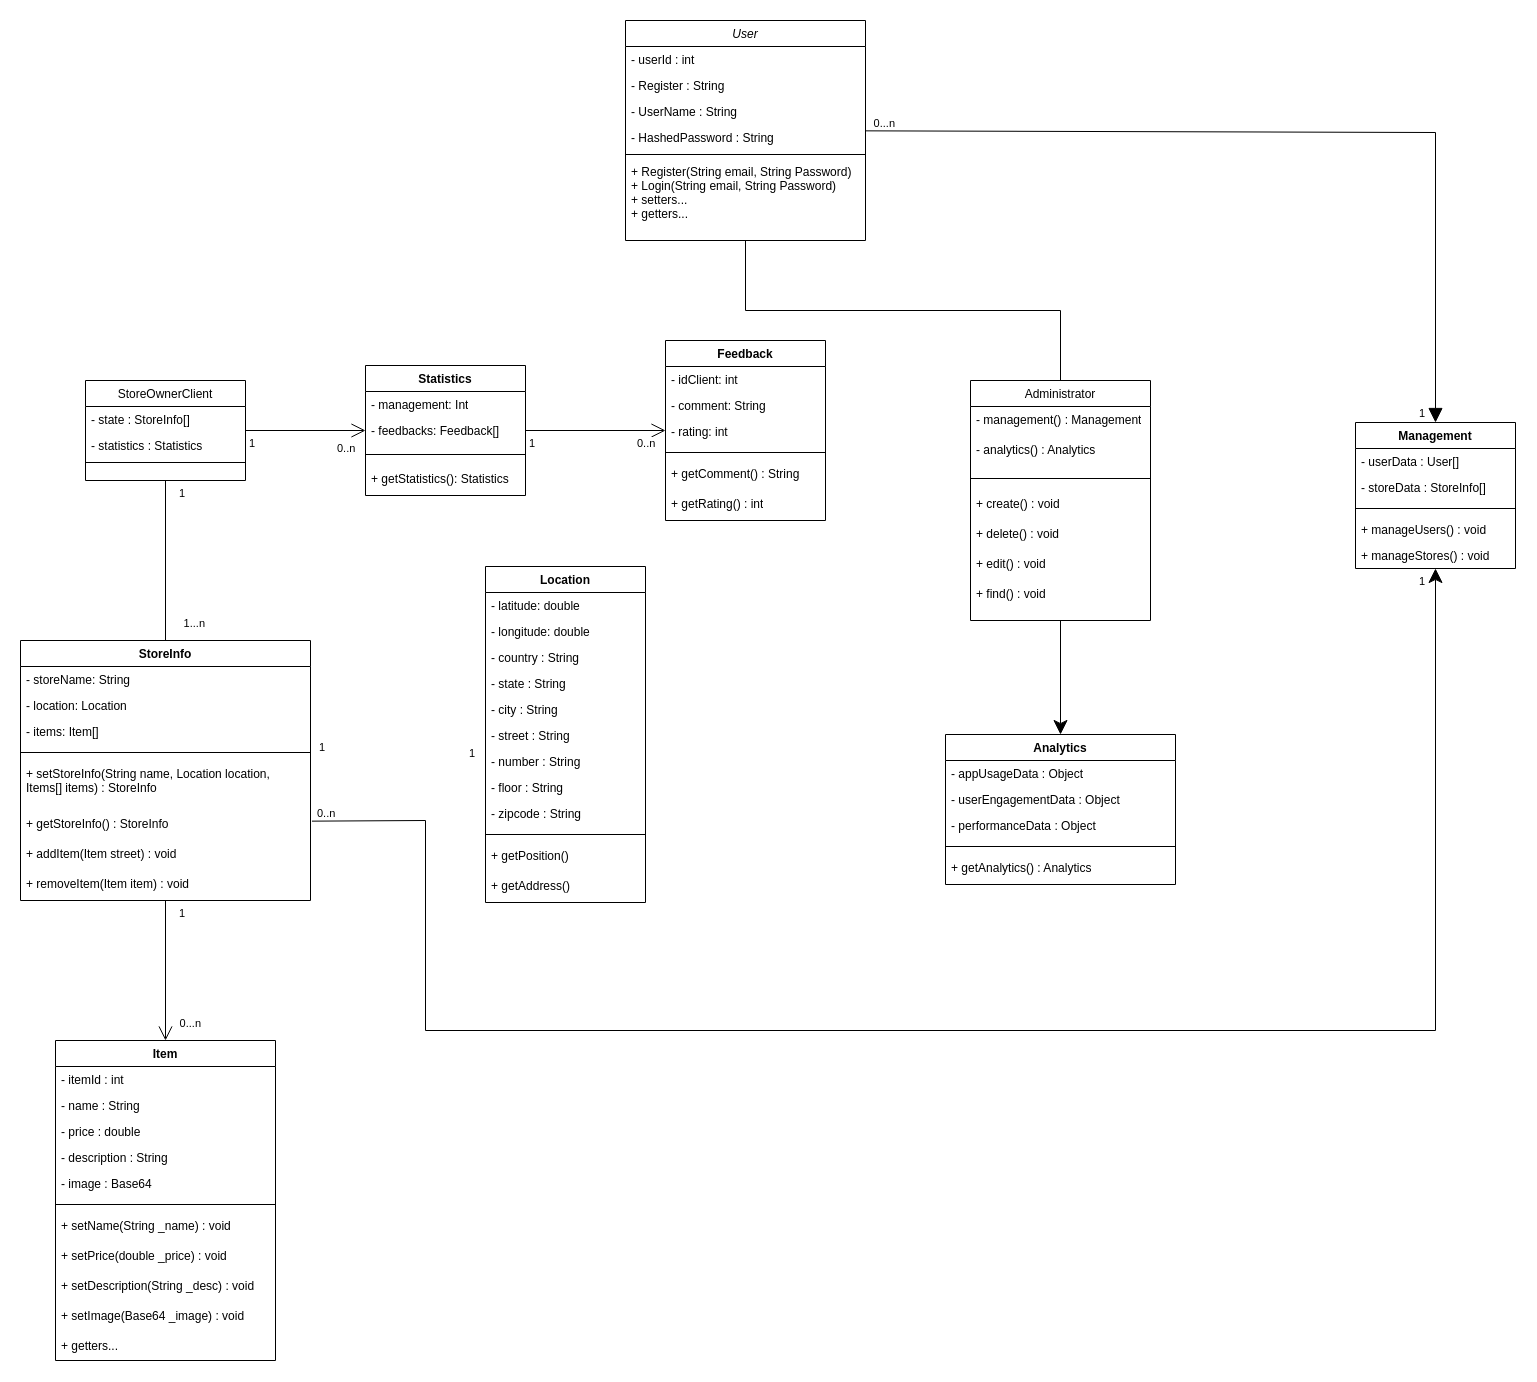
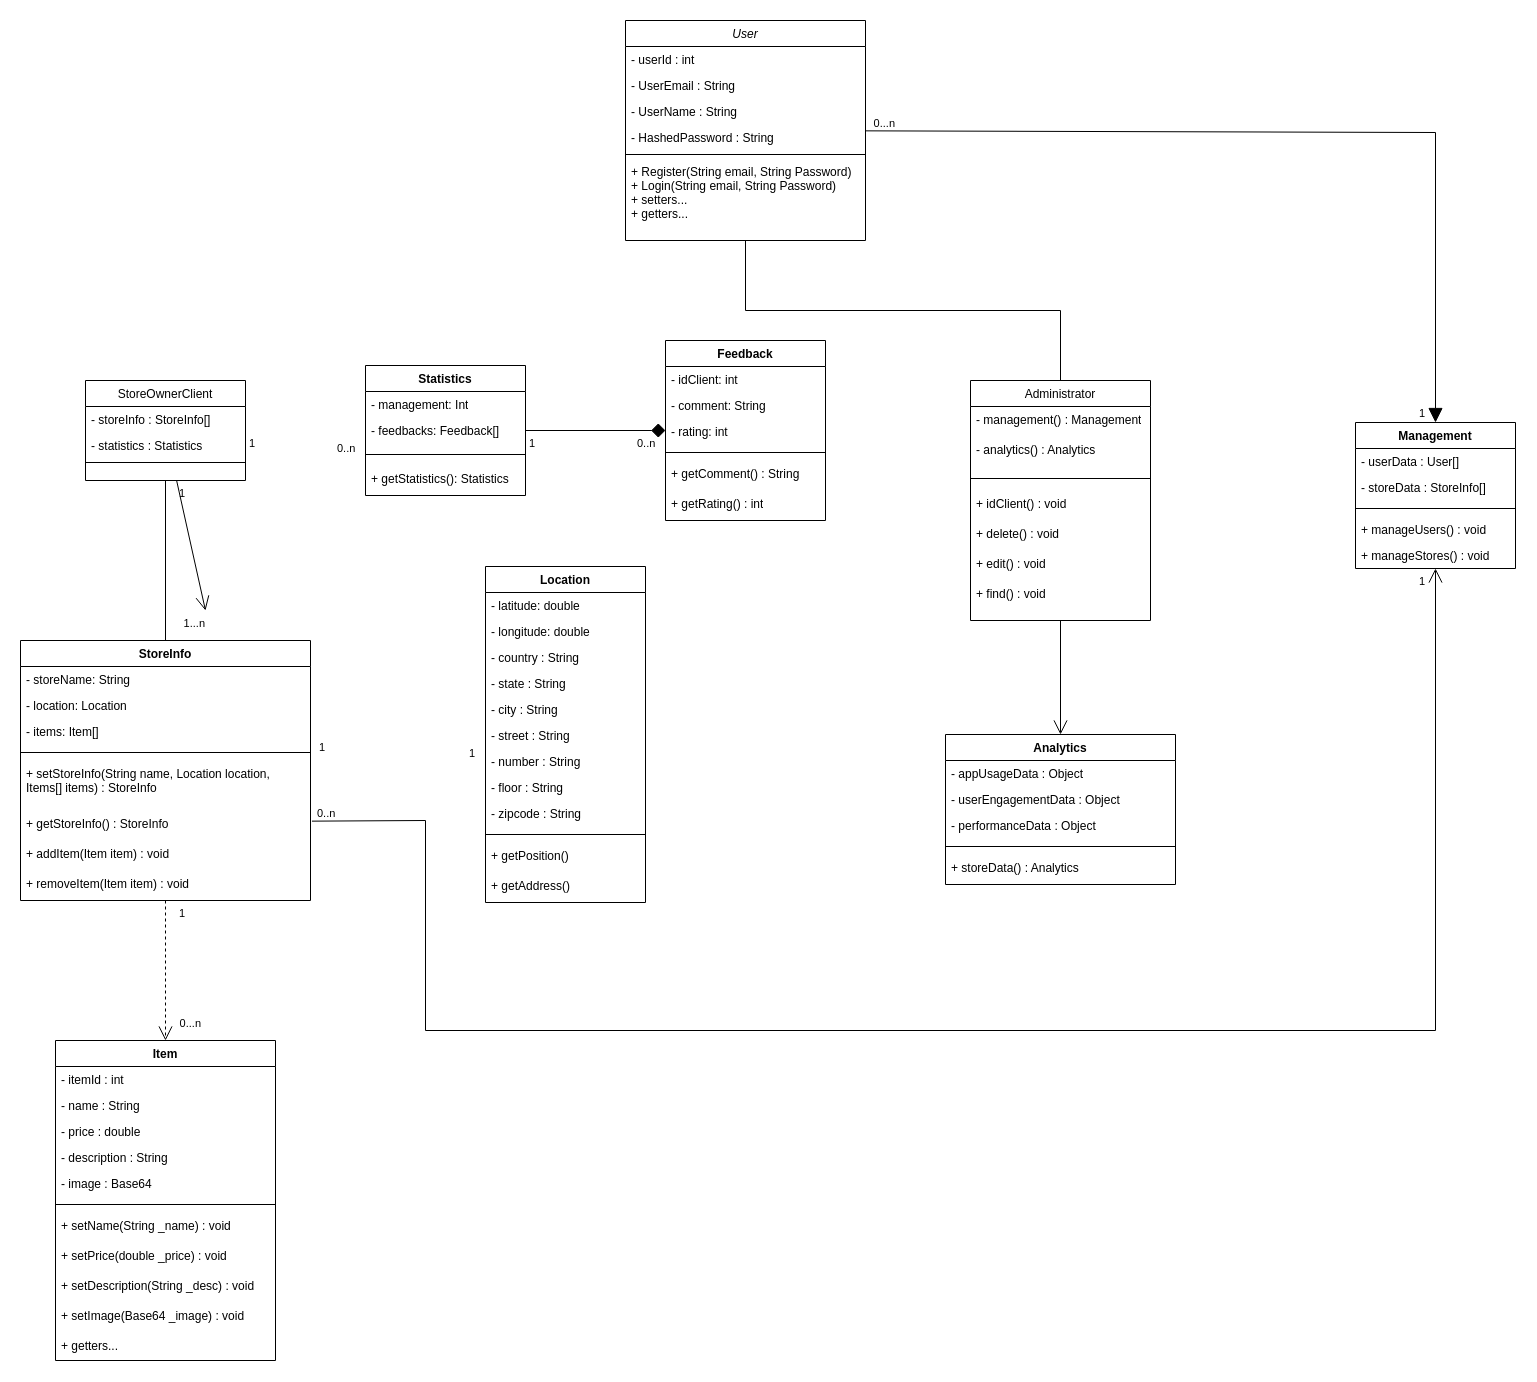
- <mxCell id="4" value="- Register : String" style="text;align=left;verticalAlign=top;spacingLeft=4;spacingRight=4;overflow=hidden;rotatable=0;points=[[0,0.5],[1,0.5]];portConstraint=eastwest;rounded=0;shadow=0;html=0;" parent="2" vertex="1"><mxGeometry y="52" width="240" height="26" as="geometry" /></mxCell>
+ <mxCell id="4" value="- UserEmail : String" style="text;align=left;verticalAlign=top;spacingLeft=4;spacingRight=4;overflow=hidden;rotatable=0;points=[[0,0.5],[1,0.5]];portConstraint=eastwest;rounded=0;shadow=0;html=0;" parent="2" vertex="1"><mxGeometry y="52" width="240" height="26" as="geometry" /></mxCell>
- <mxCell id="10" value="- state : StoreInfo[]" style="text;align=left;verticalAlign=top;spacingLeft=4;spacingRight=4;overflow=hidden;rotatable=0;points=[[0,0.5],[1,0.5]];portConstraint=eastwest;" parent="9" vertex="1"><mxGeometry y="26" width="160" height="26" as="geometry" /></mxCell>
+ <mxCell id="10" value="- storeInfo : StoreInfo[]" style="text;align=left;verticalAlign=top;spacingLeft=4;spacingRight=4;overflow=hidden;rotatable=0;points=[[0,0.5],[1,0.5]];portConstraint=eastwest;" parent="9" vertex="1"><mxGeometry y="26" width="160" height="26" as="geometry" /></mxCell>
- <mxCell id="75" value="" style="endArrow=open;endFill=1;endSize=12;html=1;rounded=0;" parent="1" source="9" target="22" edge="1"><mxGeometry width="160" relative="1" as="geometry"><mxPoint x="335" y="570" as="sourcePoint" /><mxPoint x="325" y="550" as="targetPoint" /></mxGeometry></mxCell>
+ <mxCell id="75" value="" style="endArrow=open;endFill=1;endSize=12;html=1;rounded=0;" parent="1" source="9" target="73" edge="1"><mxGeometry width="160" relative="1" as="geometry"><mxPoint x="335" y="570" as="sourcePoint" /><mxPoint x="325" y="550" as="targetPoint" /></mxGeometry></mxCell>
- <mxCell id="78" value="" style="endArrow=open;endFill=1;endSize=12;html=1;rounded=0;" parent="1" source="22" target="27" edge="1"><mxGeometry width="160" relative="1" as="geometry"><mxPoint x="695" y="550" as="sourcePoint" /><mxPoint x="665" y="560" as="targetPoint" /></mxGeometry></mxCell>
+ <mxCell id="78" value="" style="endArrow=diamond;endFill=1;endSize=12;html=1;rounded=0;" parent="1" source="22" target="27" edge="1"><mxGeometry width="160" relative="1" as="geometry"><mxPoint x="695" y="550" as="sourcePoint" /><mxPoint x="665" y="560" as="targetPoint" /></mxGeometry></mxCell>
- <mxCell id="17" value="+ create() : void" style="text;strokeColor=none;fillColor=none;align=left;verticalAlign=top;spacingLeft=4;spacingRight=4;overflow=hidden;rotatable=0;points=[[0,0.5],[1,0.5]];portConstraint=eastwest;whiteSpace=wrap;html=1;" parent="13" vertex="1"><mxGeometry y="110" width="180" height="30" as="geometry" /></mxCell>
+ <mxCell id="17" value="+ idClient() : void" style="text;strokeColor=none;fillColor=none;align=left;verticalAlign=top;spacingLeft=4;spacingRight=4;overflow=hidden;rotatable=0;points=[[0,0.5],[1,0.5]];portConstraint=eastwest;whiteSpace=wrap;html=1;" parent="13" vertex="1"><mxGeometry y="110" width="180" height="30" as="geometry" /></mxCell>
- <mxCell id="98" value="" style="endArrow=classic;endFill=1;endSize=12;html=1;rounded=0;exitX=1.005;exitY=1.213;exitDx=0;exitDy=0;exitPerimeter=0;" parent="1" source="39" target="82" edge="1"><mxGeometry width="160" relative="1" as="geometry"><mxPoint x="320" y="742" as="sourcePoint" /><mxPoint x="495" y="743" as="targetPoint" /><Array as="points"><mxPoint x="425" y="820" /><mxPoint x="425" y="1030" /><mxPoint x="1435" y="1030" /></Array></mxGeometry></mxCell>
+ <mxCell id="98" value="" style="endArrow=open;endFill=1;endSize=12;html=1;rounded=0;exitX=1.005;exitY=1.213;exitDx=0;exitDy=0;exitPerimeter=0;" parent="1" source="39" target="82" edge="1"><mxGeometry width="160" relative="1" as="geometry"><mxPoint x="320" y="742" as="sourcePoint" /><mxPoint x="495" y="743" as="targetPoint" /><Array as="points"><mxPoint x="425" y="820" /><mxPoint x="425" y="1030" /><mxPoint x="1435" y="1030" /></Array></mxGeometry></mxCell>
- <mxCell id="94" value="" style="endArrow=classic;endFill=1;endSize=12;html=1;rounded=0;" parent="1" source="13" target="88" edge="1"><mxGeometry width="160" relative="1" as="geometry"><mxPoint x="1349" y="640" as="sourcePoint" /><mxPoint x="1225" y="470" as="targetPoint" /></mxGeometry></mxCell>
+ <mxCell id="94" value="" style="endArrow=open;endFill=1;endSize=12;html=1;rounded=0;" parent="1" source="13" target="88" edge="1"><mxGeometry width="160" relative="1" as="geometry"><mxPoint x="1349" y="640" as="sourcePoint" /><mxPoint x="1225" y="470" as="targetPoint" /></mxGeometry></mxCell>
- <mxCell id="41" value="+ addItem(Item street) : void" style="text;strokeColor=none;fillColor=none;align=left;verticalAlign=top;spacingLeft=4;spacingRight=4;overflow=hidden;rotatable=0;points=[[0,0.5],[1,0.5]];portConstraint=eastwest;whiteSpace=wrap;html=1;" parent="34" vertex="1"><mxGeometry y="200" width="290" height="30" as="geometry" /></mxCell>
+ <mxCell id="41" value="+ addItem(Item item) : void" style="text;strokeColor=none;fillColor=none;align=left;verticalAlign=top;spacingLeft=4;spacingRight=4;overflow=hidden;rotatable=0;points=[[0,0.5],[1,0.5]];portConstraint=eastwest;whiteSpace=wrap;html=1;" parent="34" vertex="1"><mxGeometry y="200" width="290" height="30" as="geometry" /></mxCell>
- <mxCell id="93" value="+ getAnalytics() : Analytics" style="text;strokeColor=none;fillColor=none;align=left;verticalAlign=top;spacingLeft=4;spacingRight=4;overflow=hidden;rotatable=0;points=[[0,0.5],[1,0.5]];portConstraint=eastwest;whiteSpace=wrap;html=1;" parent="88" vertex="1"><mxGeometry y="120" width="230" height="30" as="geometry" /></mxCell>
+ <mxCell id="93" value="+ storeData() : Analytics" style="text;strokeColor=none;fillColor=none;align=left;verticalAlign=top;spacingLeft=4;spacingRight=4;overflow=hidden;rotatable=0;points=[[0,0.5],[1,0.5]];portConstraint=eastwest;whiteSpace=wrap;html=1;" parent="88" vertex="1"><mxGeometry y="120" width="230" height="30" as="geometry" /></mxCell>
- <mxCell id="69" value="" style="endArrow=open;endFill=1;endSize=12;html=1;rounded=0;" parent="1" source="34" target="56" edge="1"><mxGeometry width="160" relative="1" as="geometry"><mxPoint x="155" y="900" as="sourcePoint" /><mxPoint x="75" y="890" as="targetPoint" /></mxGeometry></mxCell>
+ <mxCell id="69" value="" style="endArrow=open;endFill=1;endSize=12;html=1;rounded=0;dashed=1;" parent="1" source="34" target="56" edge="1"><mxGeometry width="160" relative="1" as="geometry"><mxPoint x="155" y="900" as="sourcePoint" /><mxPoint x="75" y="890" as="targetPoint" /></mxGeometry></mxCell>
